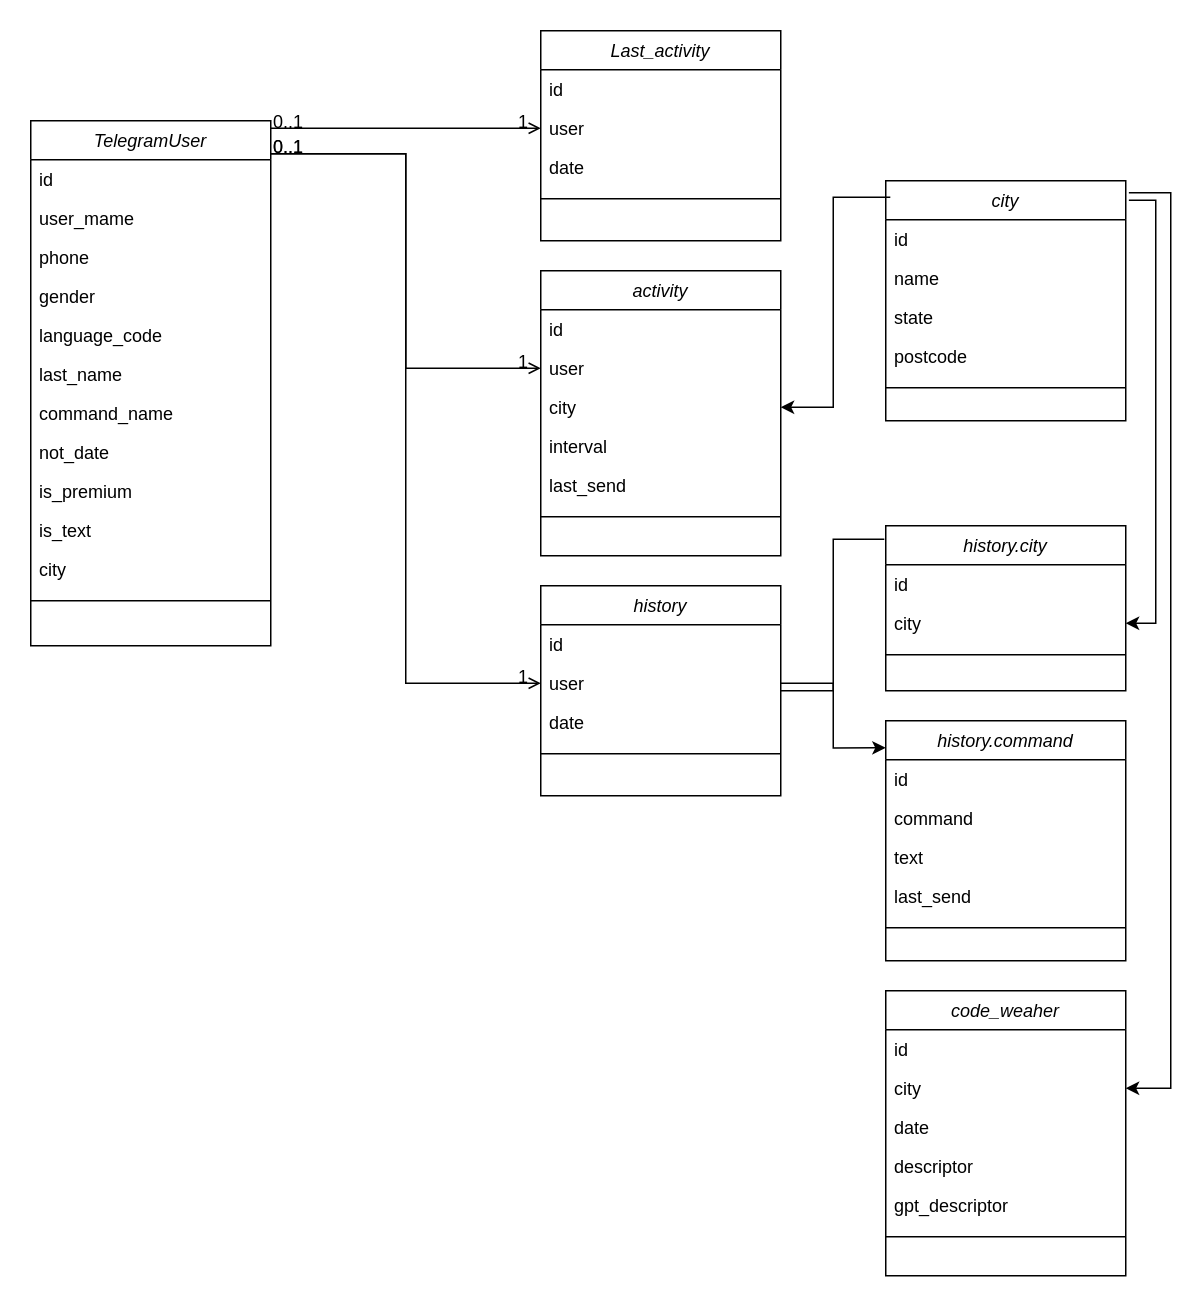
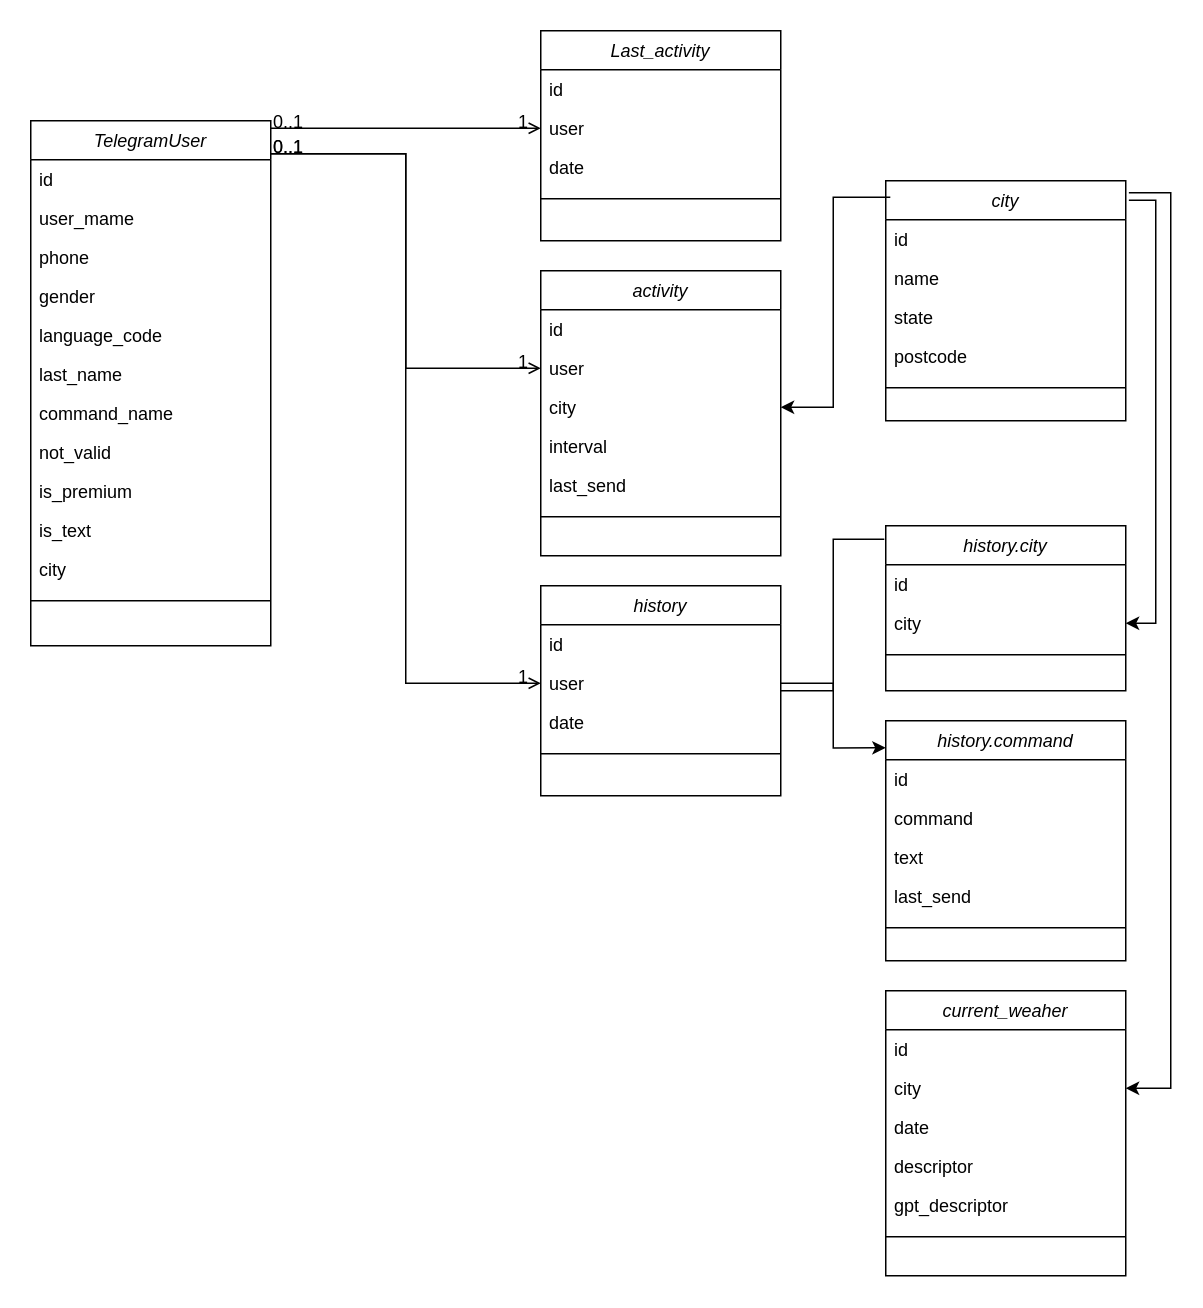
- <mxCell id="10" value="not_date" style="text;align=left;verticalAlign=top;spacingLeft=4;spacingRight=4;overflow=hidden;rotatable=0;points=[[0,0.5],[1,0.5]];portConstraint=eastwest;rounded=0;shadow=0;html=0;" parent="2" vertex="1"><mxGeometry y="208" width="160" height="26" as="geometry" /></mxCell>
+ <mxCell id="10" value="not_valid" style="text;align=left;verticalAlign=top;spacingLeft=4;spacingRight=4;overflow=hidden;rotatable=0;points=[[0,0.5],[1,0.5]];portConstraint=eastwest;rounded=0;shadow=0;html=0;" parent="2" vertex="1"><mxGeometry y="208" width="160" height="26" as="geometry" /></mxCell>
- <mxCell id="61" value="code_weaher" style="swimlane;fontStyle=2;align=center;verticalAlign=top;childLayout=stackLayout;horizontal=1;startSize=26;horizontalStack=0;resizeParent=1;resizeLast=0;collapsible=1;marginBottom=0;rounded=0;shadow=0;strokeWidth=1;" parent="1" vertex="1"><mxGeometry x="590" y="660" width="160" height="190" as="geometry"><mxRectangle x="230" y="140" width="160" height="26" as="alternateBounds" /></mxGeometry></mxCell>
+ <mxCell id="61" value="current_weaher" style="swimlane;fontStyle=2;align=center;verticalAlign=top;childLayout=stackLayout;horizontal=1;startSize=26;horizontalStack=0;resizeParent=1;resizeLast=0;collapsible=1;marginBottom=0;rounded=0;shadow=0;strokeWidth=1;" parent="1" vertex="1"><mxGeometry x="590" y="660" width="160" height="190" as="geometry"><mxRectangle x="230" y="140" width="160" height="26" as="alternateBounds" /></mxGeometry></mxCell>
